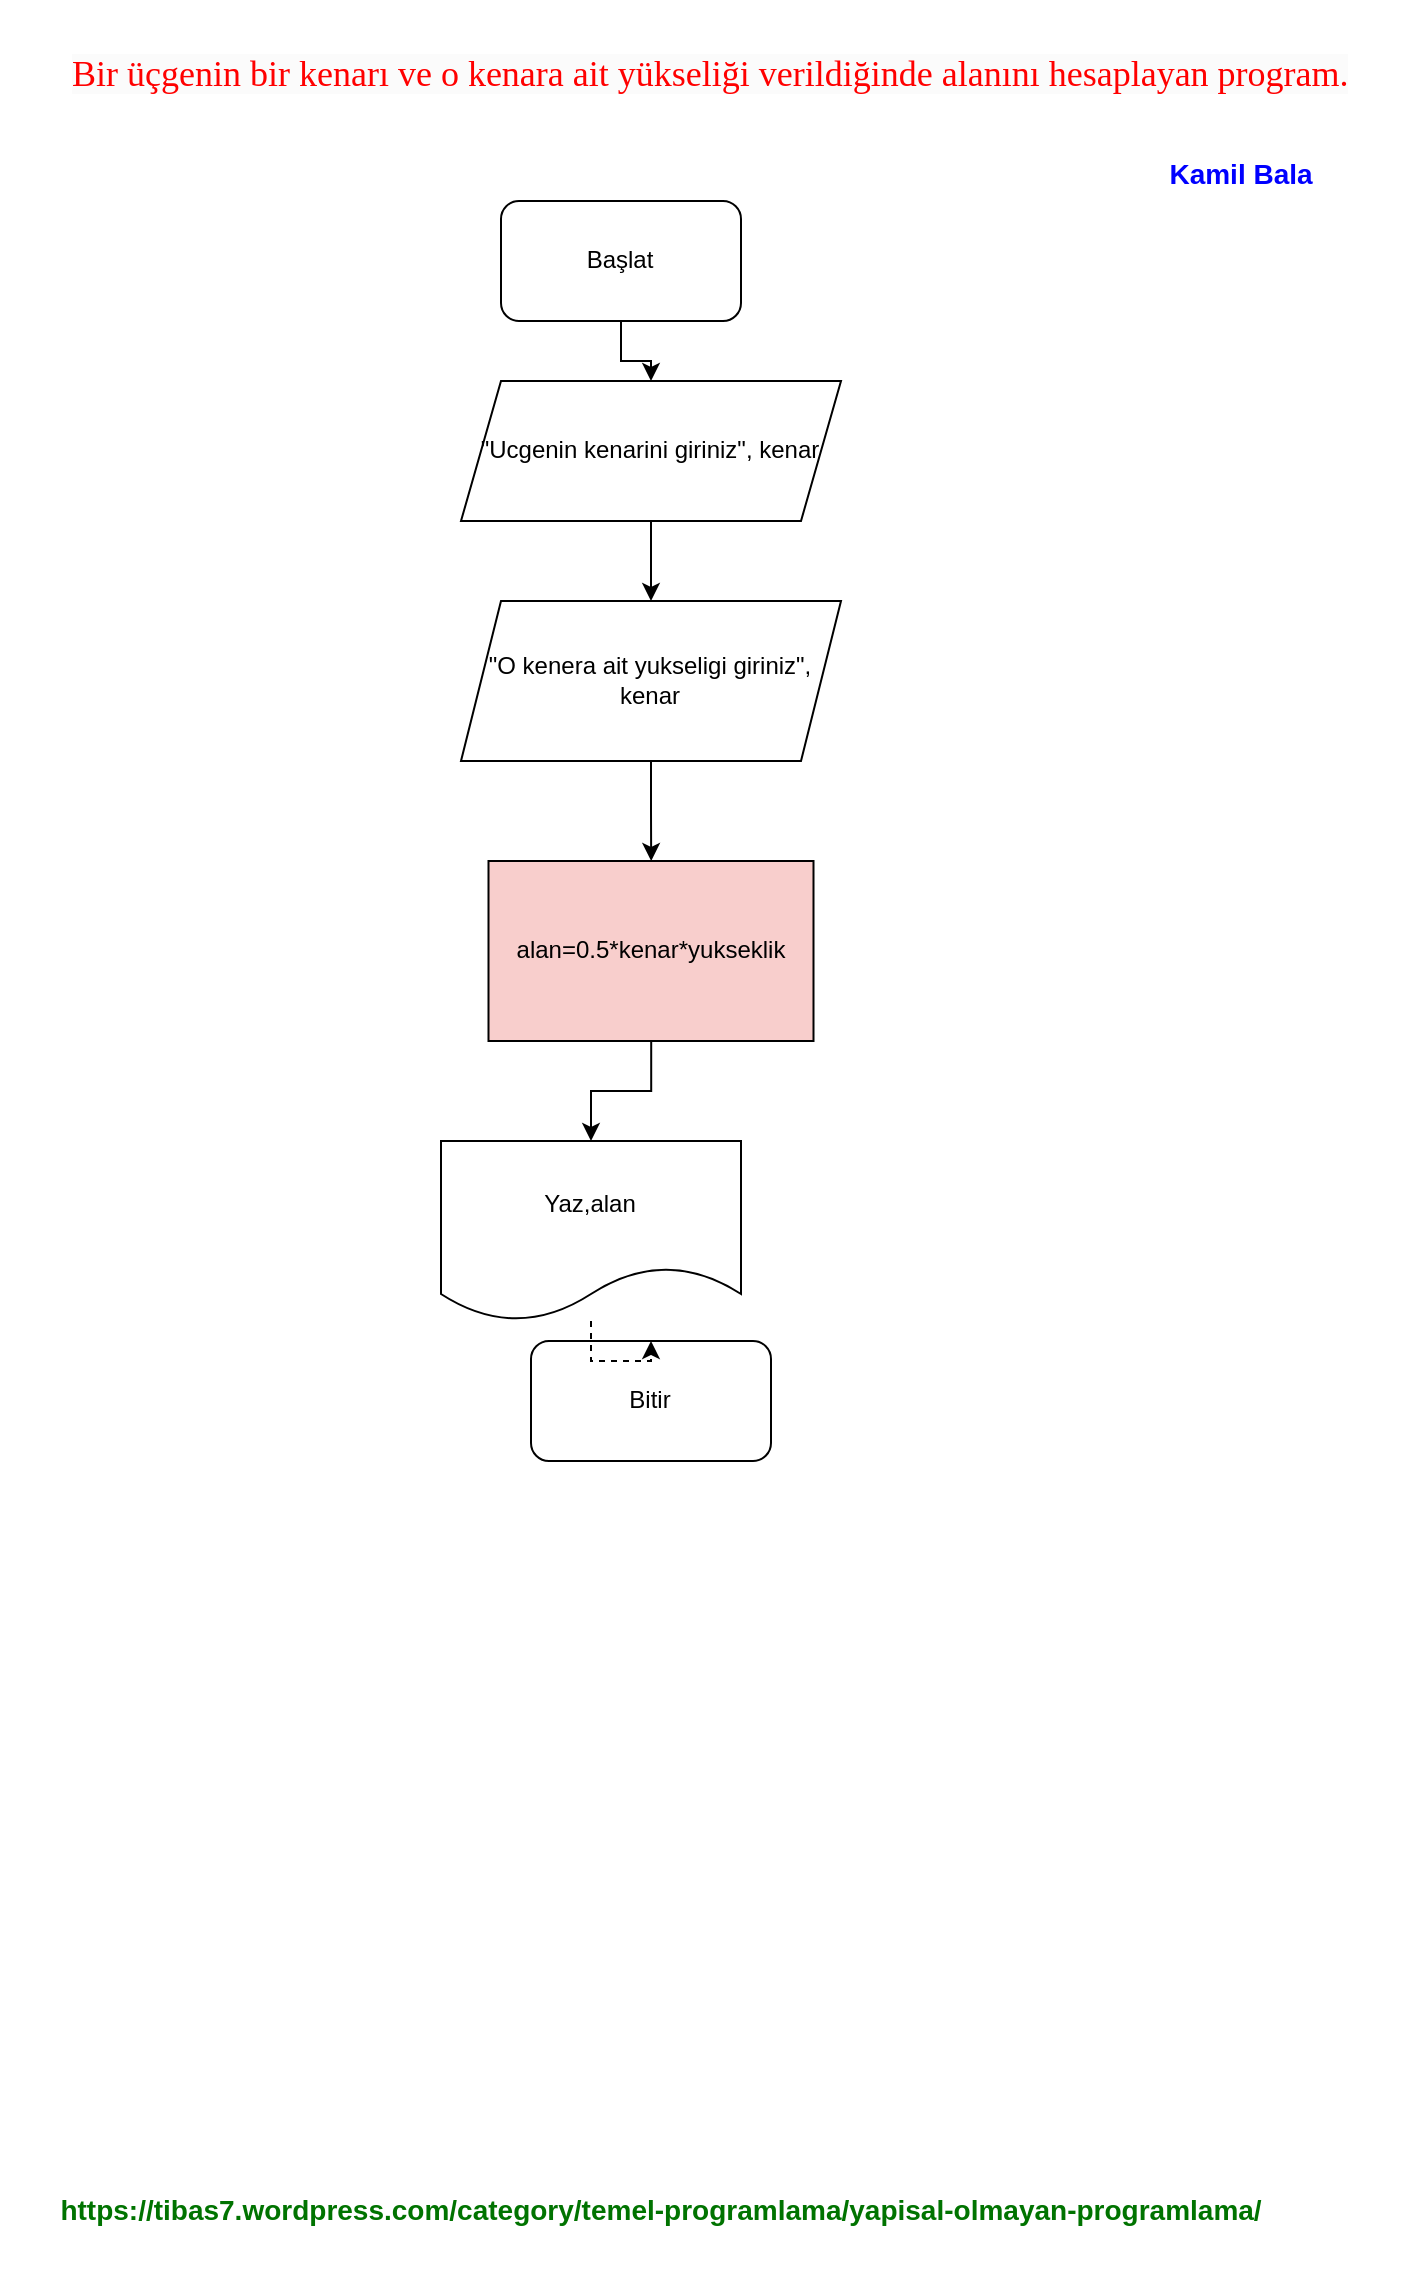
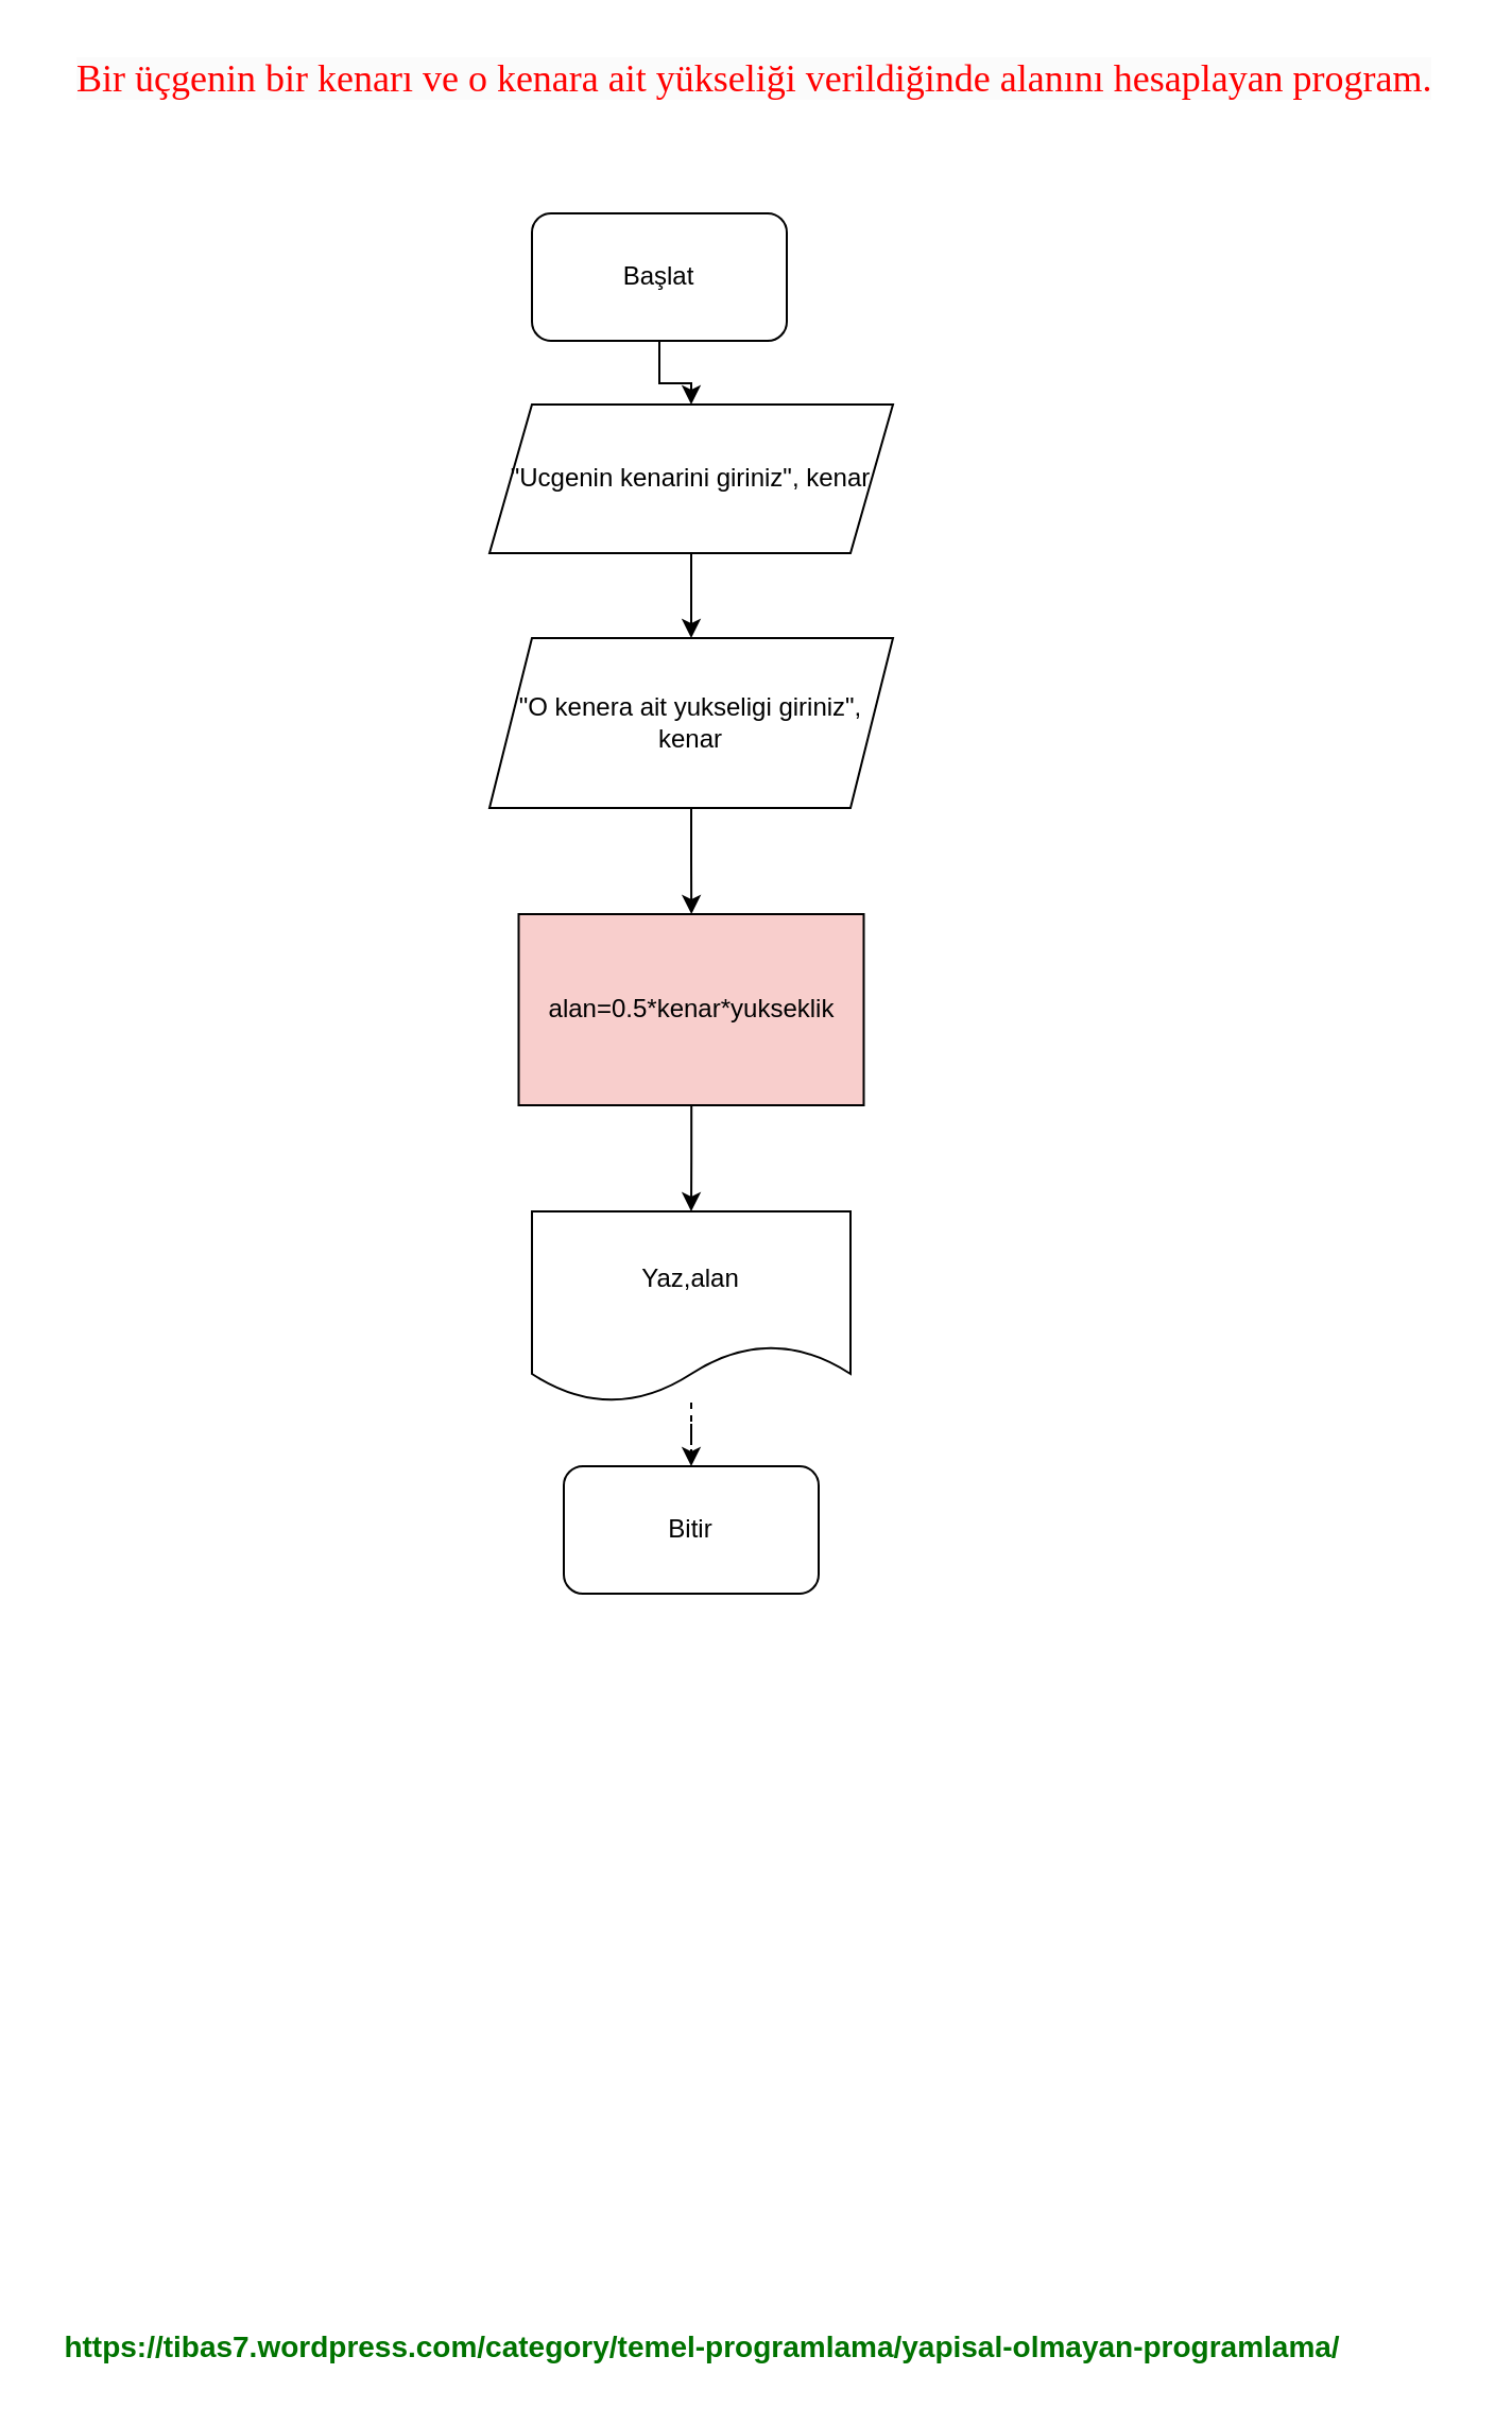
- <mxCell id="15" value="&lt;font style=&quot;font-size: 14px;&quot; color=&quot;#0000ff&quot;&gt;&lt;b&gt;Kamil Bala&lt;br&gt;&lt;br&gt;&lt;/b&gt;&lt;/font&gt;" style="text;html=1;align=center;verticalAlign=middle;resizable=0;points=[];autosize=1;strokeColor=none;fillColor=none;" vertex="1" parent="1"><mxGeometry x="570" y="70" width="100" height="50" as="geometry" /></mxCell>
- <mxCell id="8" value="Yaz,alan" style="shape=document;whiteSpace=wrap;html=1;boundedLbl=1;" parent="1" vertex="1"><mxGeometry x="220" y="570" width="150" height="90" as="geometry" /></mxCell>
+ <mxCell id="8" value="Yaz,alan" style="shape=document;whiteSpace=wrap;html=1;boundedLbl=1;" parent="1" vertex="1"><mxGeometry x="250" y="570" width="150" height="90" as="geometry" /></mxCell>
- <mxCell id="4" value="Bitir" style="rounded=1;whiteSpace=wrap;html=1;" parent="1" vertex="1"><mxGeometry x="265" y="670" width="120" height="60" as="geometry" /></mxCell>
+ <mxCell id="4" value="Bitir" style="rounded=1;whiteSpace=wrap;html=1;" parent="1" vertex="1"><mxGeometry x="265" y="690" width="120" height="60" as="geometry" /></mxCell>
